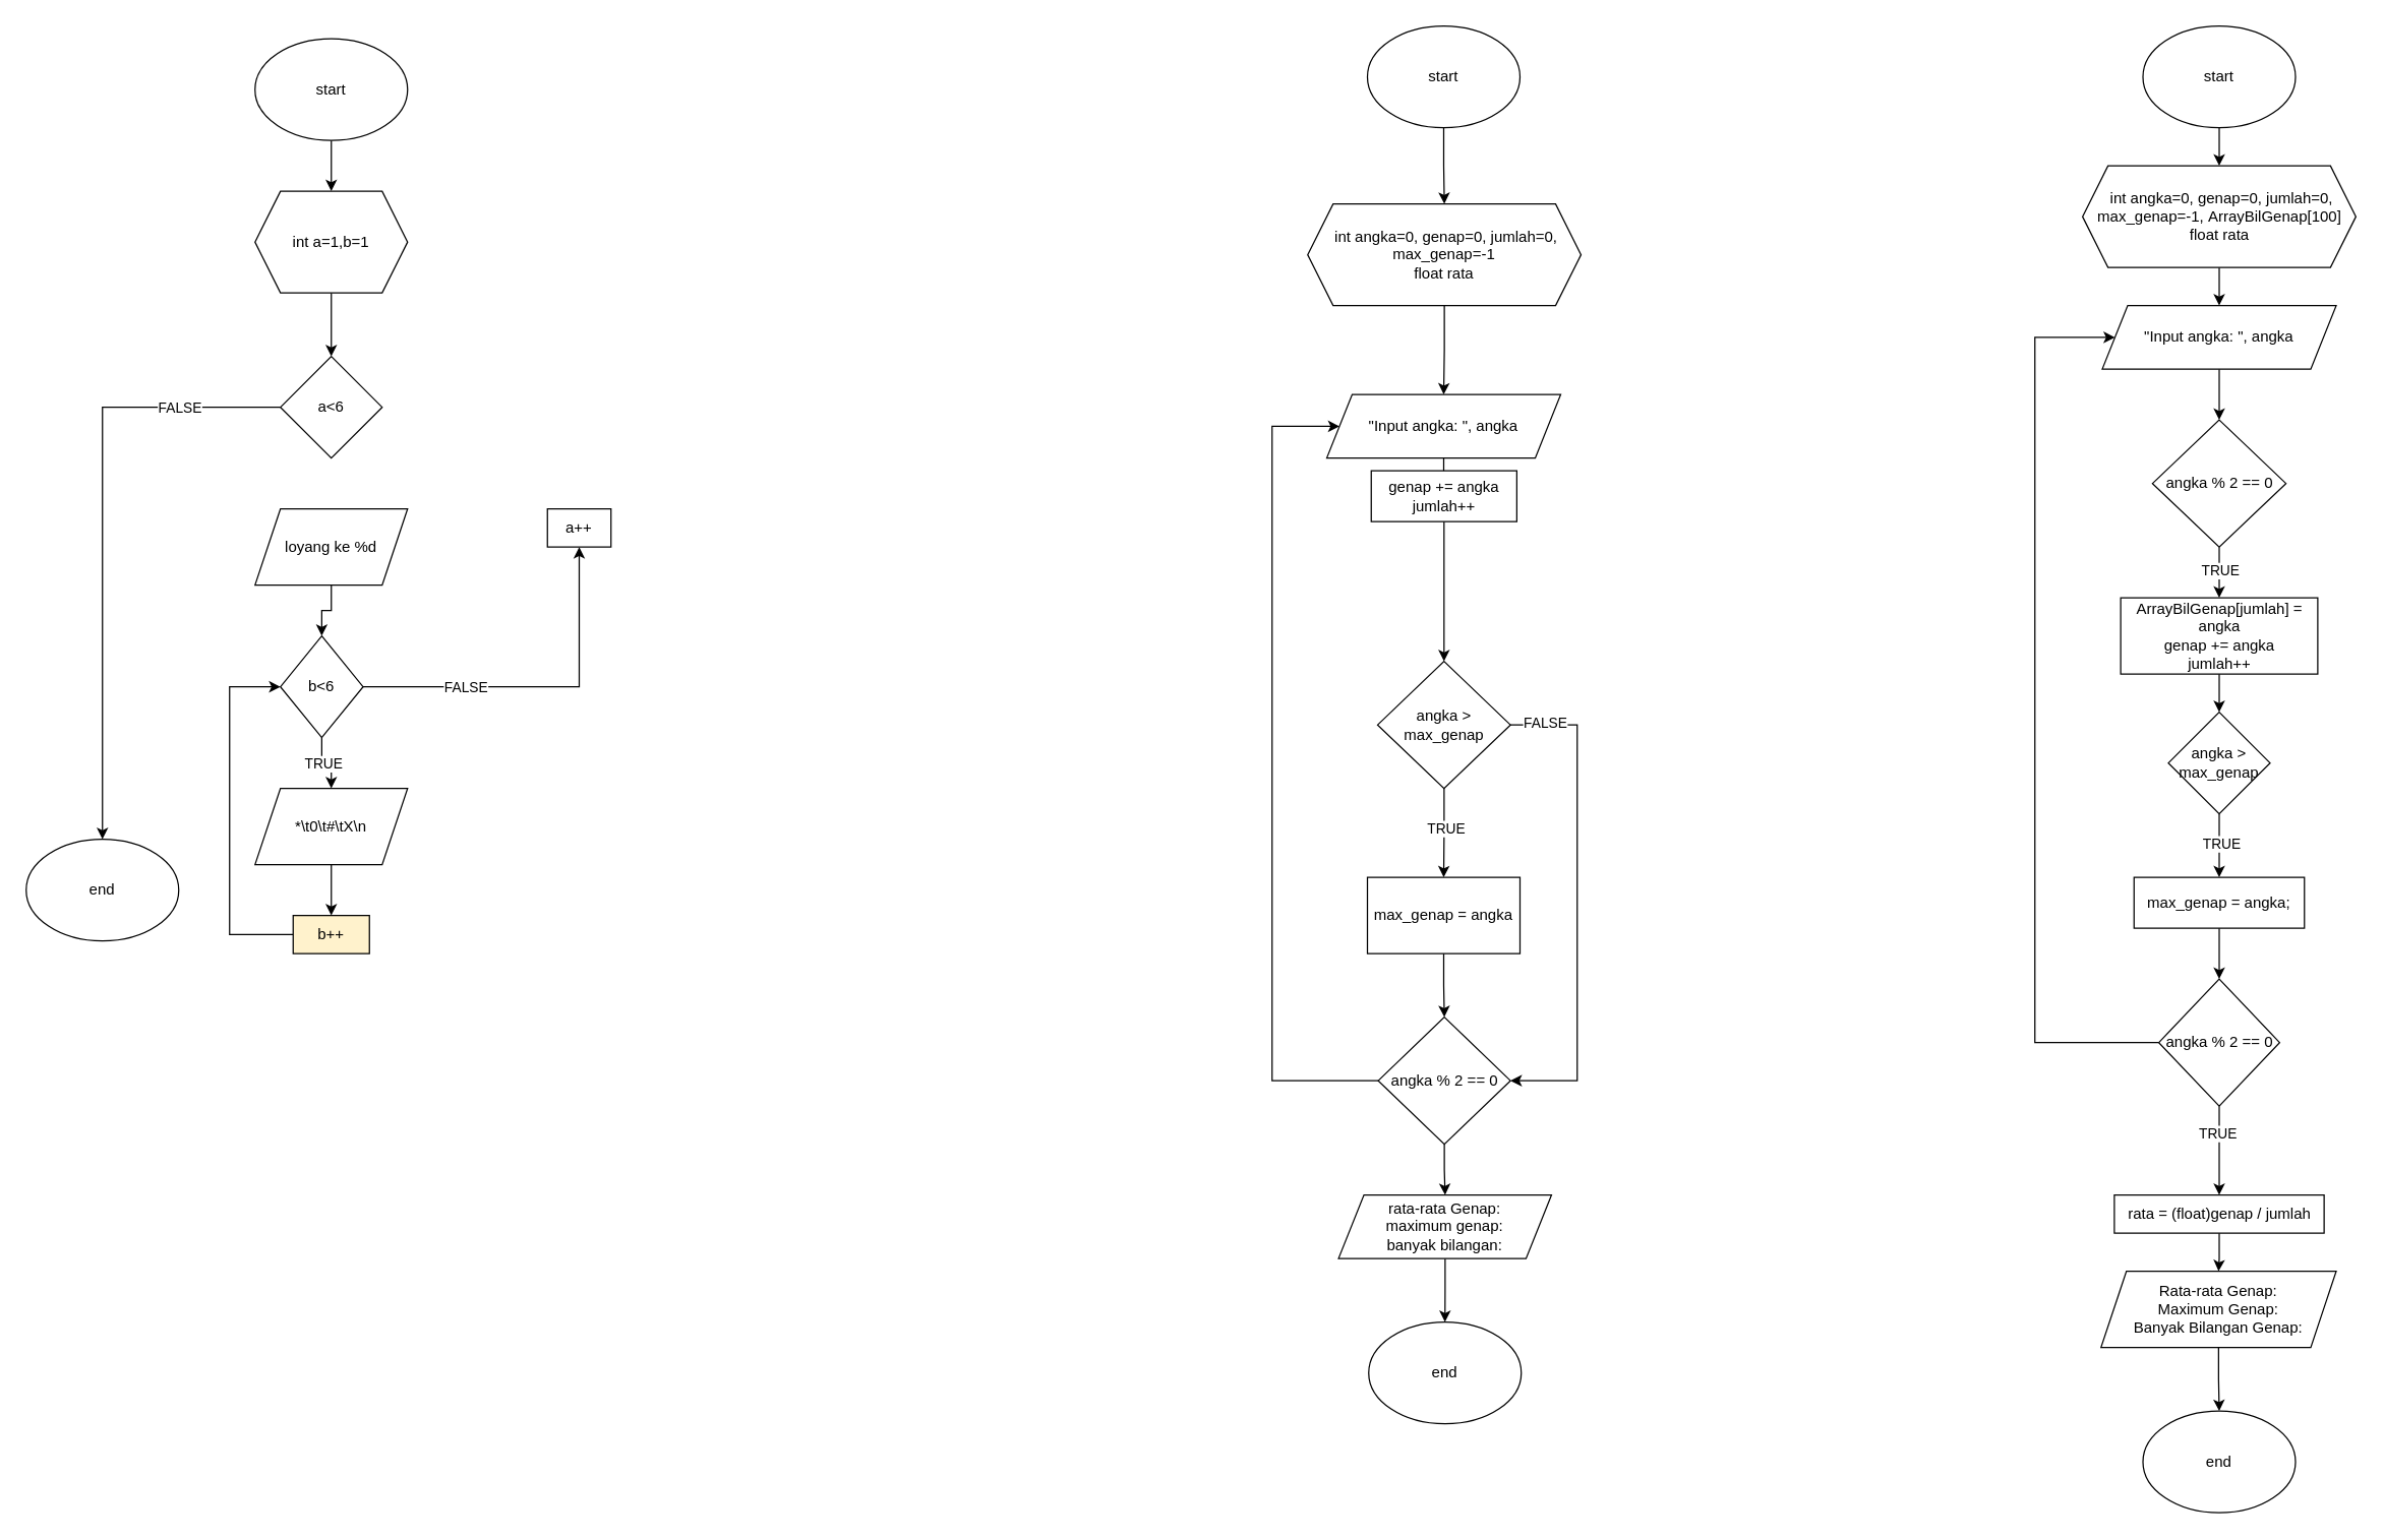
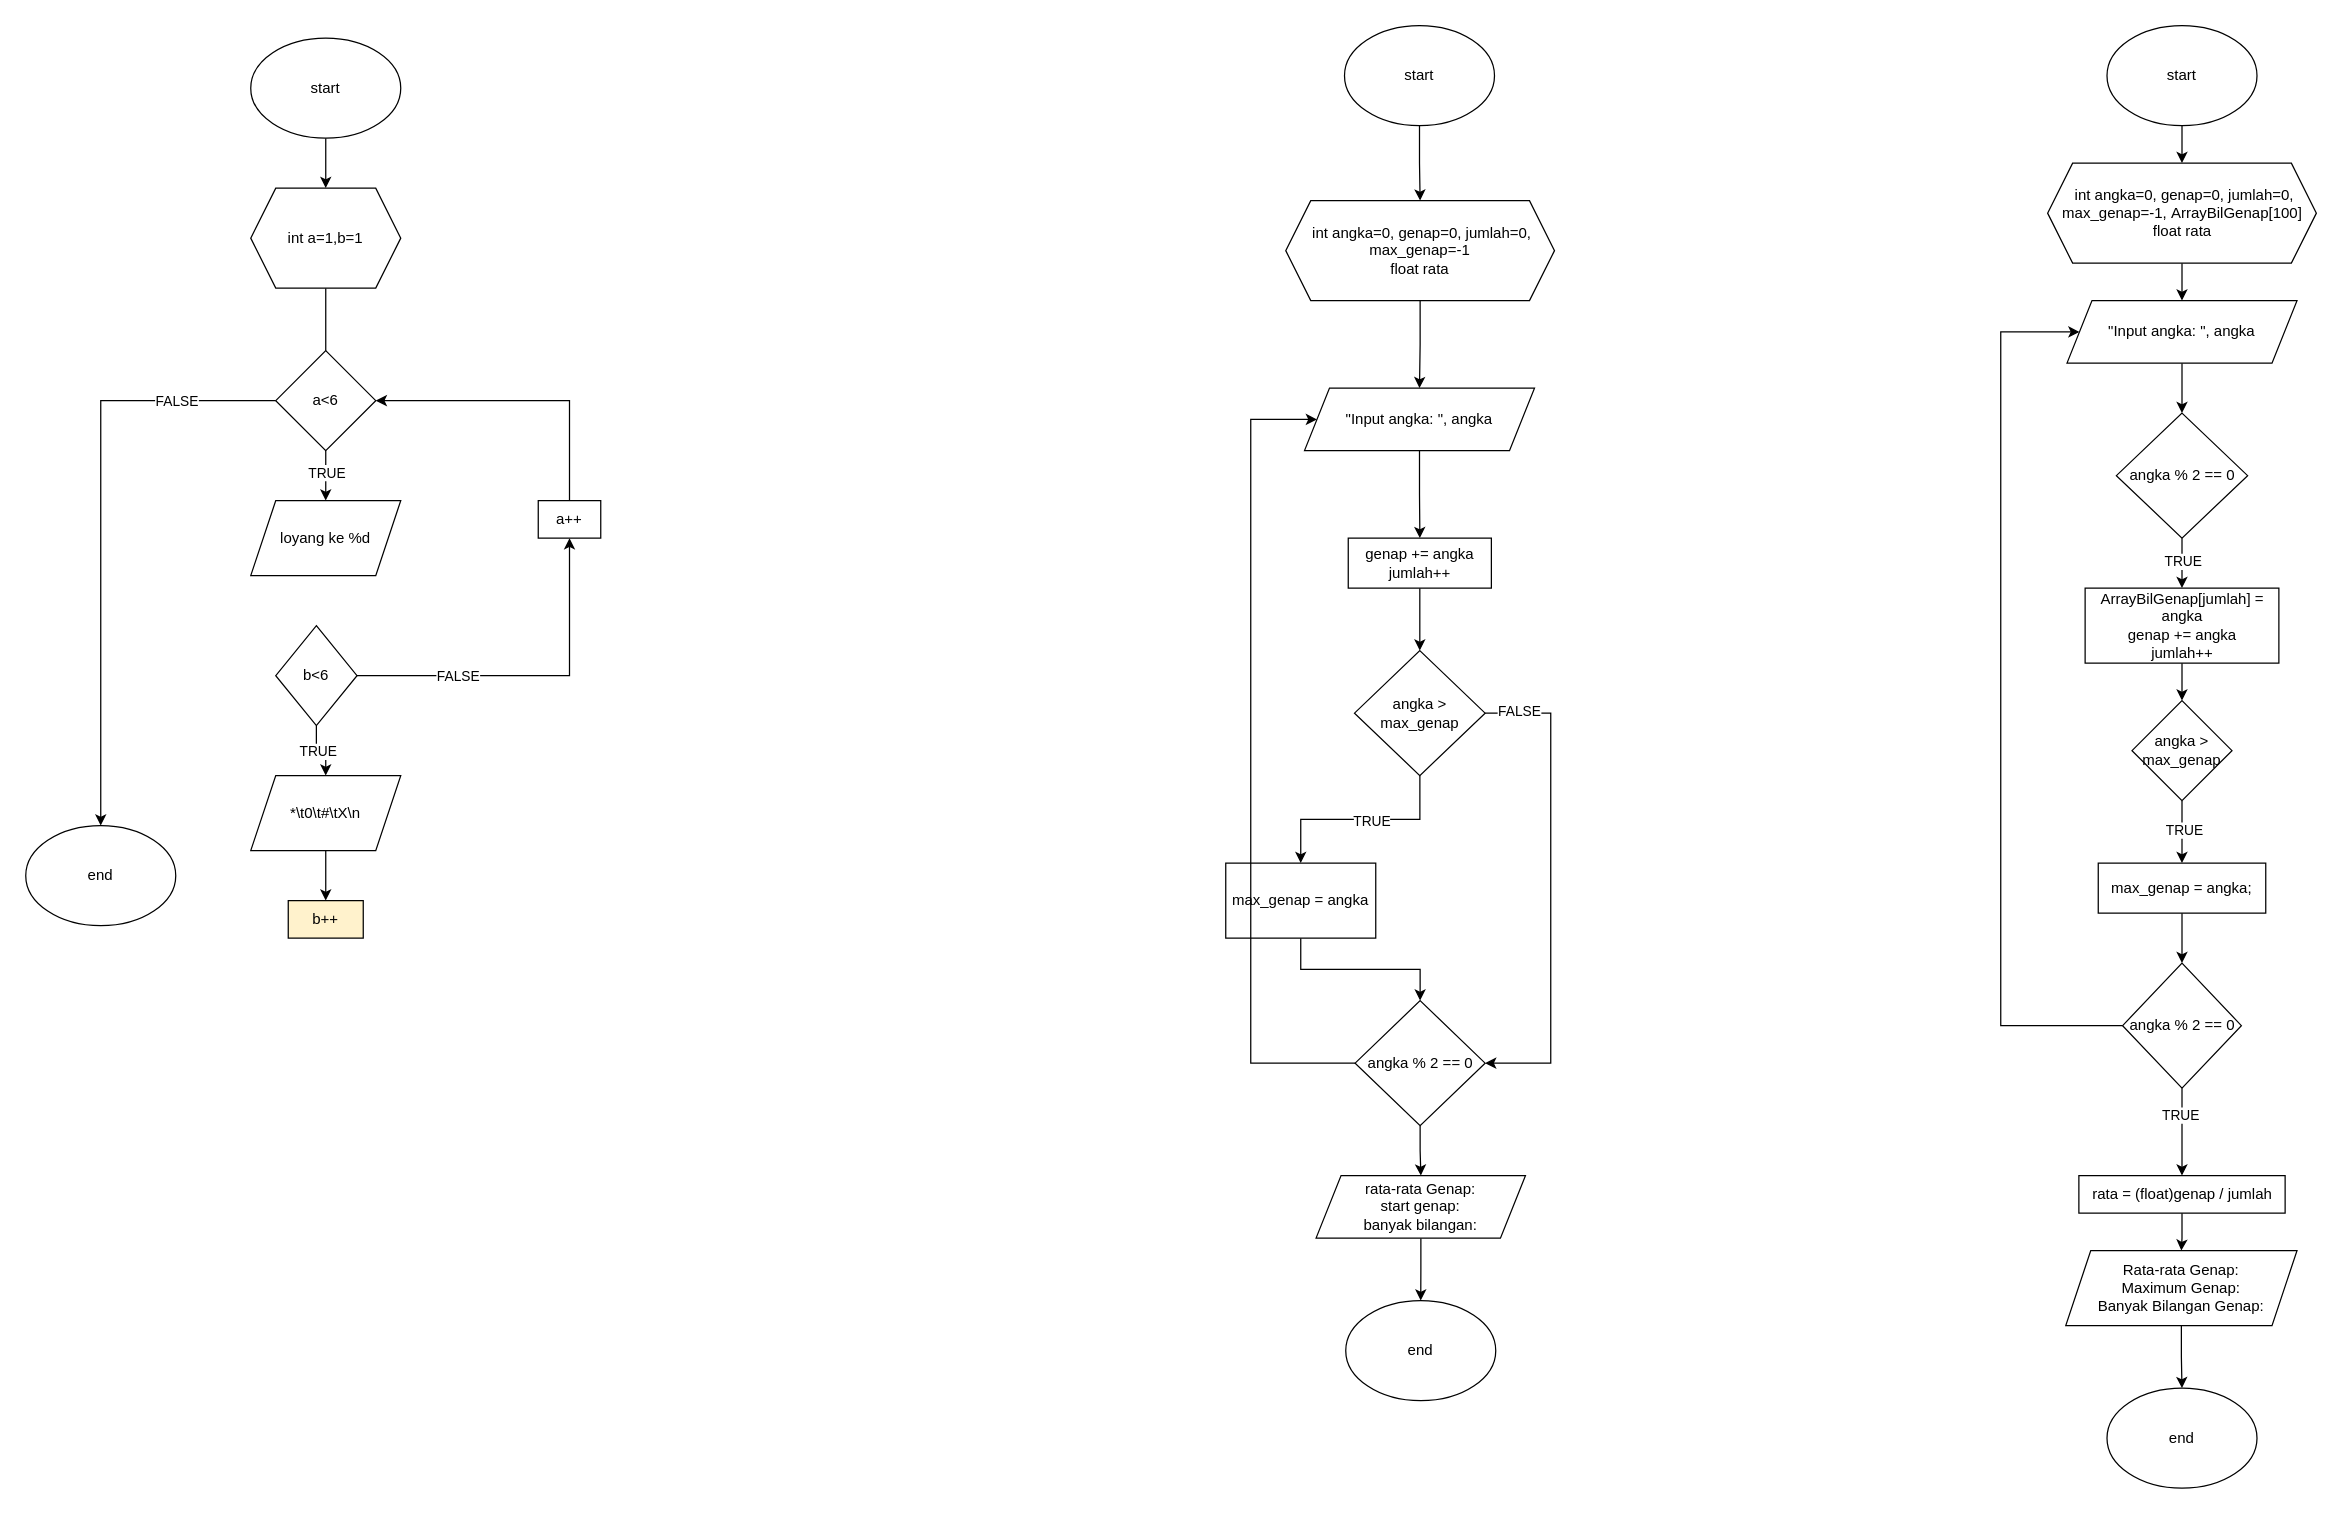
- <mxCell id="4" value="" style="edgeStyle=orthogonalEdgeStyle;rounded=0;orthogonalLoop=1;jettySize=auto;html=1;" edge="1" parent="1" source="5" target="10"><mxGeometry relative="1" as="geometry" /></mxCell>
+ <mxCell id="4" value="" style="edgeStyle=orthogonalEdgeStyle;rounded=0;orthogonalLoop=1;jettySize=auto;html=1;endArrow=none;" edge="1" parent="1" source="5" target="10"><mxGeometry relative="1" as="geometry" /></mxCell>
+ <mxCell id="23" style="edgeStyle=orthogonalEdgeStyle;rounded=0;orthogonalLoop=1;jettySize=auto;html=1;entryX=1;entryY=0.5;entryDx=0;entryDy=0;" edge="1" parent="1" source="24" target="10"><mxGeometry relative="1" as="geometry"><Array as="points"><mxPoint x="455" y="320" /></Array></mxGeometry></mxCell>
+ <mxCell id="6" value="" style="edgeStyle=orthogonalEdgeStyle;rounded=0;orthogonalLoop=1;jettySize=auto;html=1;" edge="1" parent="1" source="10" target="12"><mxGeometry relative="1" as="geometry" /></mxCell>
+ <mxCell id="7" value="TRUE" style="edgeLabel;html=1;align=center;verticalAlign=middle;resizable=0;points=[];" vertex="1" connectable="0" parent="6"><mxGeometry x="-0.153" relative="1" as="geometry"><mxPoint as="offset" /></mxGeometry></mxCell>
- <mxCell id="32" value="&lt;div&gt;genap += angka&lt;/div&gt;&lt;div&gt;&lt;span style=&quot;background-color: initial;&quot;&gt;jumlah++&lt;/span&gt;&lt;/div&gt;" style="rounded=0;whiteSpace=wrap;html=1;" vertex="1" parent="1"><mxGeometry x="1078" y="370" width="114.5" height="40" as="geometry" /></mxCell>
+ <mxCell id="32" value="&lt;div&gt;genap += angka&lt;/div&gt;&lt;div&gt;&lt;span style=&quot;background-color: initial;&quot;&gt;jumlah++&lt;/span&gt;&lt;/div&gt;" style="rounded=0;whiteSpace=wrap;html=1;" vertex="1" parent="1"><mxGeometry x="1078" y="430" width="114.5" height="40" as="geometry" /></mxCell>
- <mxCell id="11" value="" style="edgeStyle=orthogonalEdgeStyle;rounded=0;orthogonalLoop=1;jettySize=auto;html=1;" edge="1" parent="1" source="12" target="17"><mxGeometry relative="1" as="geometry" /></mxCell>
- <mxCell id="21" style="edgeStyle=orthogonalEdgeStyle;rounded=0;orthogonalLoop=1;jettySize=auto;html=1;entryX=0;entryY=0.5;entryDx=0;entryDy=0;" edge="1" parent="1" source="22" target="17"><mxGeometry relative="1" as="geometry"><Array as="points"><mxPoint x="180" y="735" /><mxPoint x="180" y="540" /></Array></mxGeometry></mxCell>
- <mxCell id="39" value="max_genap = angka" style="rounded=0;whiteSpace=wrap;html=1;" vertex="1" parent="1"><mxGeometry x="1075" y="690" width="120" height="60" as="geometry" /></mxCell>
+ <mxCell id="39" value="max_genap = angka" style="rounded=0;whiteSpace=wrap;html=1;" vertex="1" parent="1"><mxGeometry x="980" y="690" width="120" height="60" as="geometry" /></mxCell>
- <mxCell id="44" value="rata-rata Genap:&lt;br&gt;maximum genap:&lt;br&gt;banyak bilangan:" style="shape=parallelogram;perimeter=parallelogramPerimeter;whiteSpace=wrap;html=1;fixedSize=1;" vertex="1" parent="1"><mxGeometry x="1052.25" y="940" width="167.5" height="50" as="geometry" /></mxCell>
+ <mxCell id="44" value="rata-rata Genap:&lt;br&gt;start genap:&lt;br&gt;banyak bilangan:" style="shape=parallelogram;perimeter=parallelogramPerimeter;whiteSpace=wrap;html=1;fixedSize=1;" vertex="1" parent="1"><mxGeometry x="1052.25" y="940" width="167.5" height="50" as="geometry" /></mxCell>
